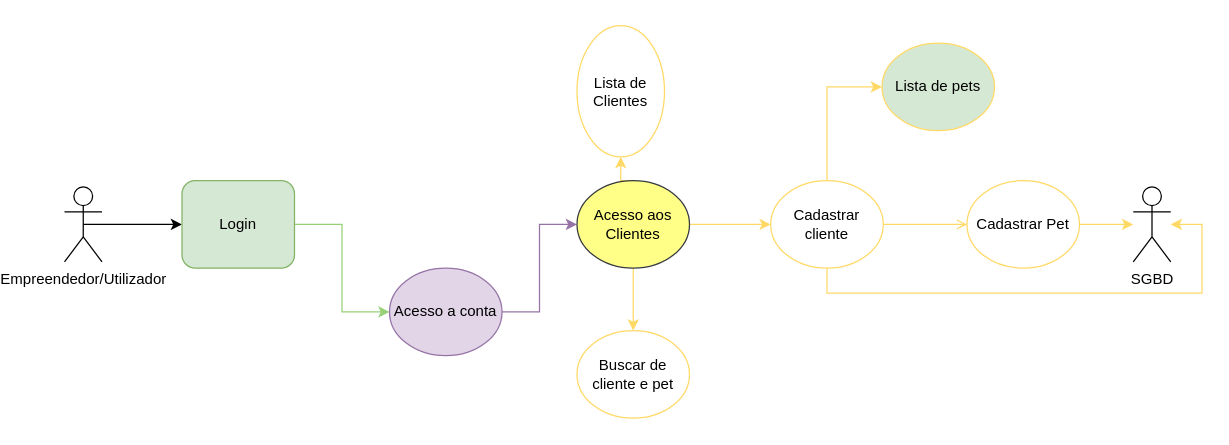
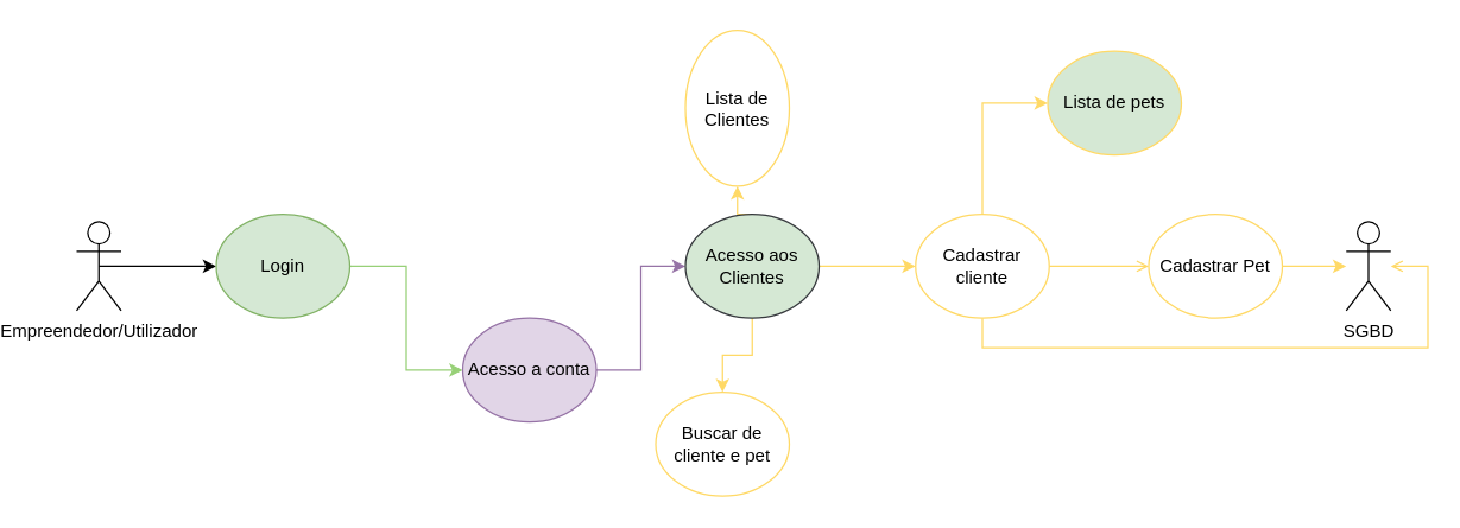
- <mxCell id="5" value="Login" style="whiteSpace=wrap;html=1;labelBackgroundColor=none;fillColor=#d5e8d4;strokeColor=#82b366;rounded=1;" parent="1" vertex="1"><mxGeometry x="114" y="144" width="90" height="70" as="geometry" /></mxCell>
+ <mxCell id="5" value="Login" style="ellipse;whiteSpace=wrap;html=1;labelBackgroundColor=none;fillColor=#d5e8d4;strokeColor=#82b366;" parent="1" vertex="1"><mxGeometry x="114" y="144" width="90" height="70" as="geometry" /></mxCell>
- <mxCell id="17" value="Acesso aos Clientes" style="ellipse;whiteSpace=wrap;html=1;labelBackgroundColor=none;fillColor=#ffff88;strokeColor=#36393d;" parent="1" vertex="1"><mxGeometry x="430" y="144" width="90" height="70" as="geometry" /></mxCell>
+ <mxCell id="17" value="Acesso aos Clientes" style="ellipse;whiteSpace=wrap;html=1;labelBackgroundColor=none;fillColor=#d5e8d4;strokeColor=#36393d;" parent="1" vertex="1"><mxGeometry x="430" y="144" width="90" height="70" as="geometry" /></mxCell>
- <mxCell id="10" style="edgeStyle=orthogonalEdgeStyle;rounded=0;orthogonalLoop=1;jettySize=auto;html=1;exitX=0.5;exitY=1;exitDx=0;exitDy=0;strokeColor=#FFD966;" parent="1" source="11" target="8" edge="1"><mxGeometry relative="1" as="geometry"><Array as="points"><mxPoint x="630" y="234" /><mxPoint x="930" y="234" /></Array></mxGeometry></mxCell>
+ <mxCell id="10" style="edgeStyle=orthogonalEdgeStyle;rounded=0;orthogonalLoop=1;jettySize=auto;html=1;exitX=0.5;exitY=1;exitDx=0;exitDy=0;strokeColor=#FFD966;endArrow=open;" parent="1" source="11" target="8" edge="1"><mxGeometry relative="1" as="geometry"><Array as="points"><mxPoint x="630" y="234" /><mxPoint x="930" y="234" /></Array></mxGeometry></mxCell>
- <mxCell id="21" value="Buscar de cliente e pet" style="ellipse;whiteSpace=wrap;html=1;labelBackgroundColor=none;strokeColor=#FFD966;" parent="1" vertex="1"><mxGeometry x="430" y="264" width="90" height="70" as="geometry" /></mxCell>
+ <mxCell id="21" value="Buscar de cliente e pet" style="ellipse;whiteSpace=wrap;html=1;labelBackgroundColor=none;strokeColor=#FFD966;" parent="1" vertex="1"><mxGeometry x="410" y="264" width="90" height="70" as="geometry" /></mxCell>
